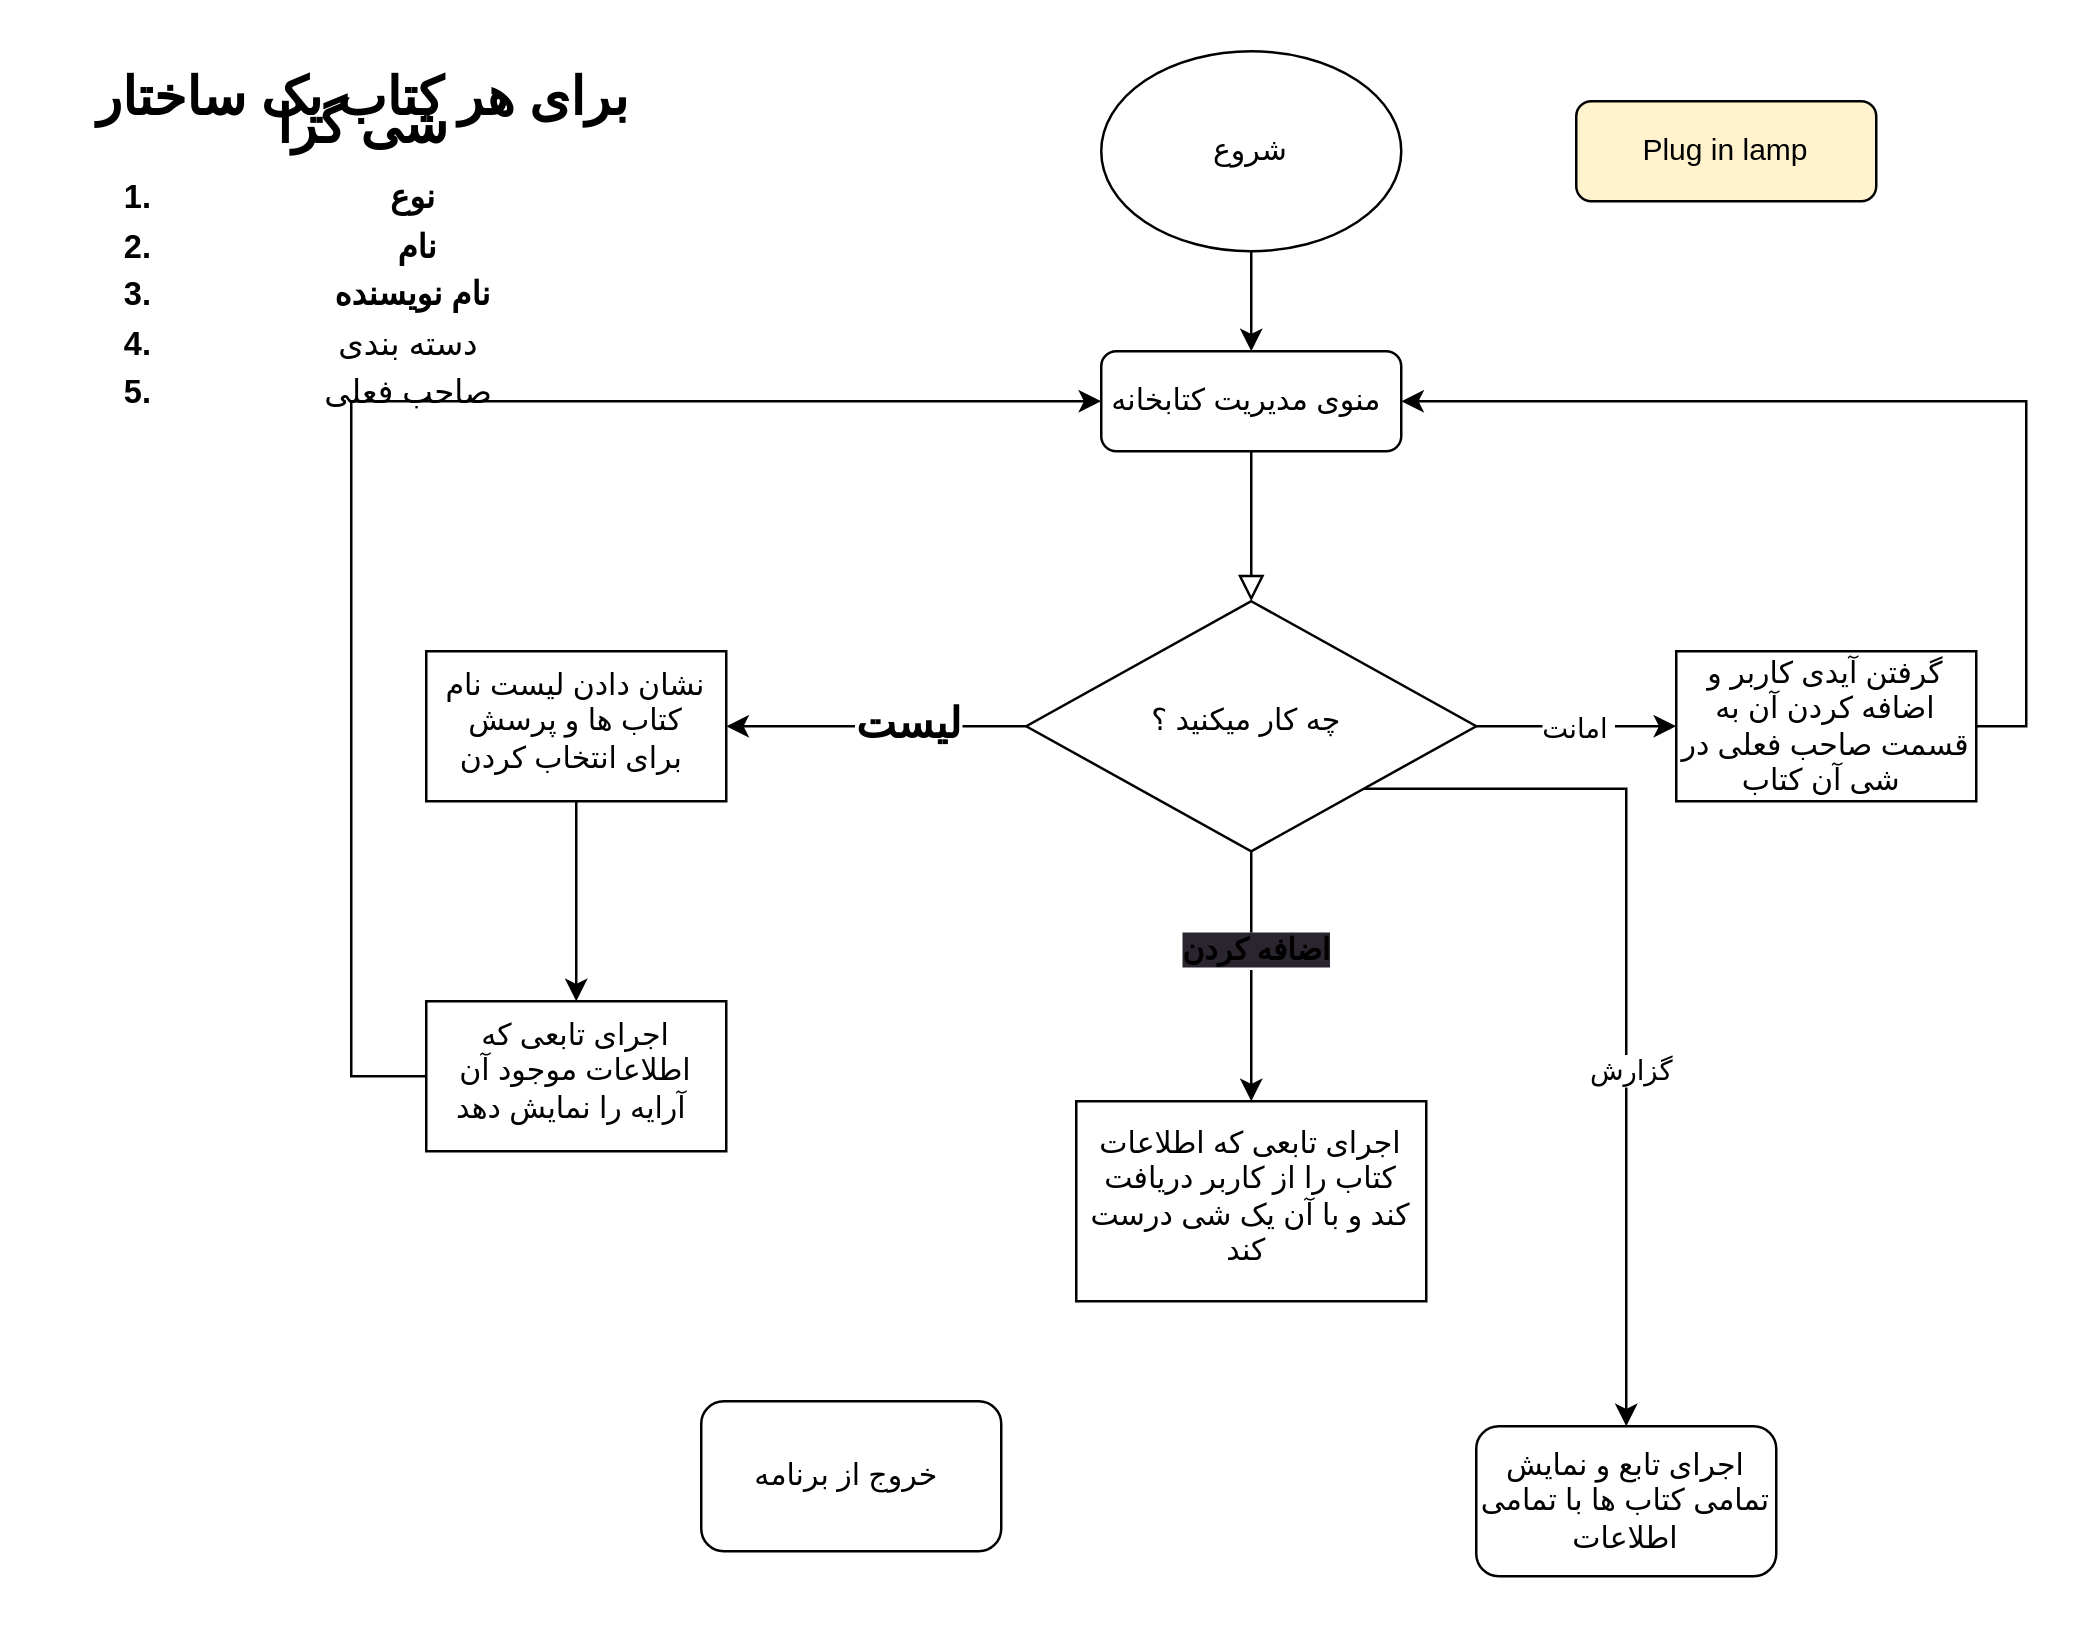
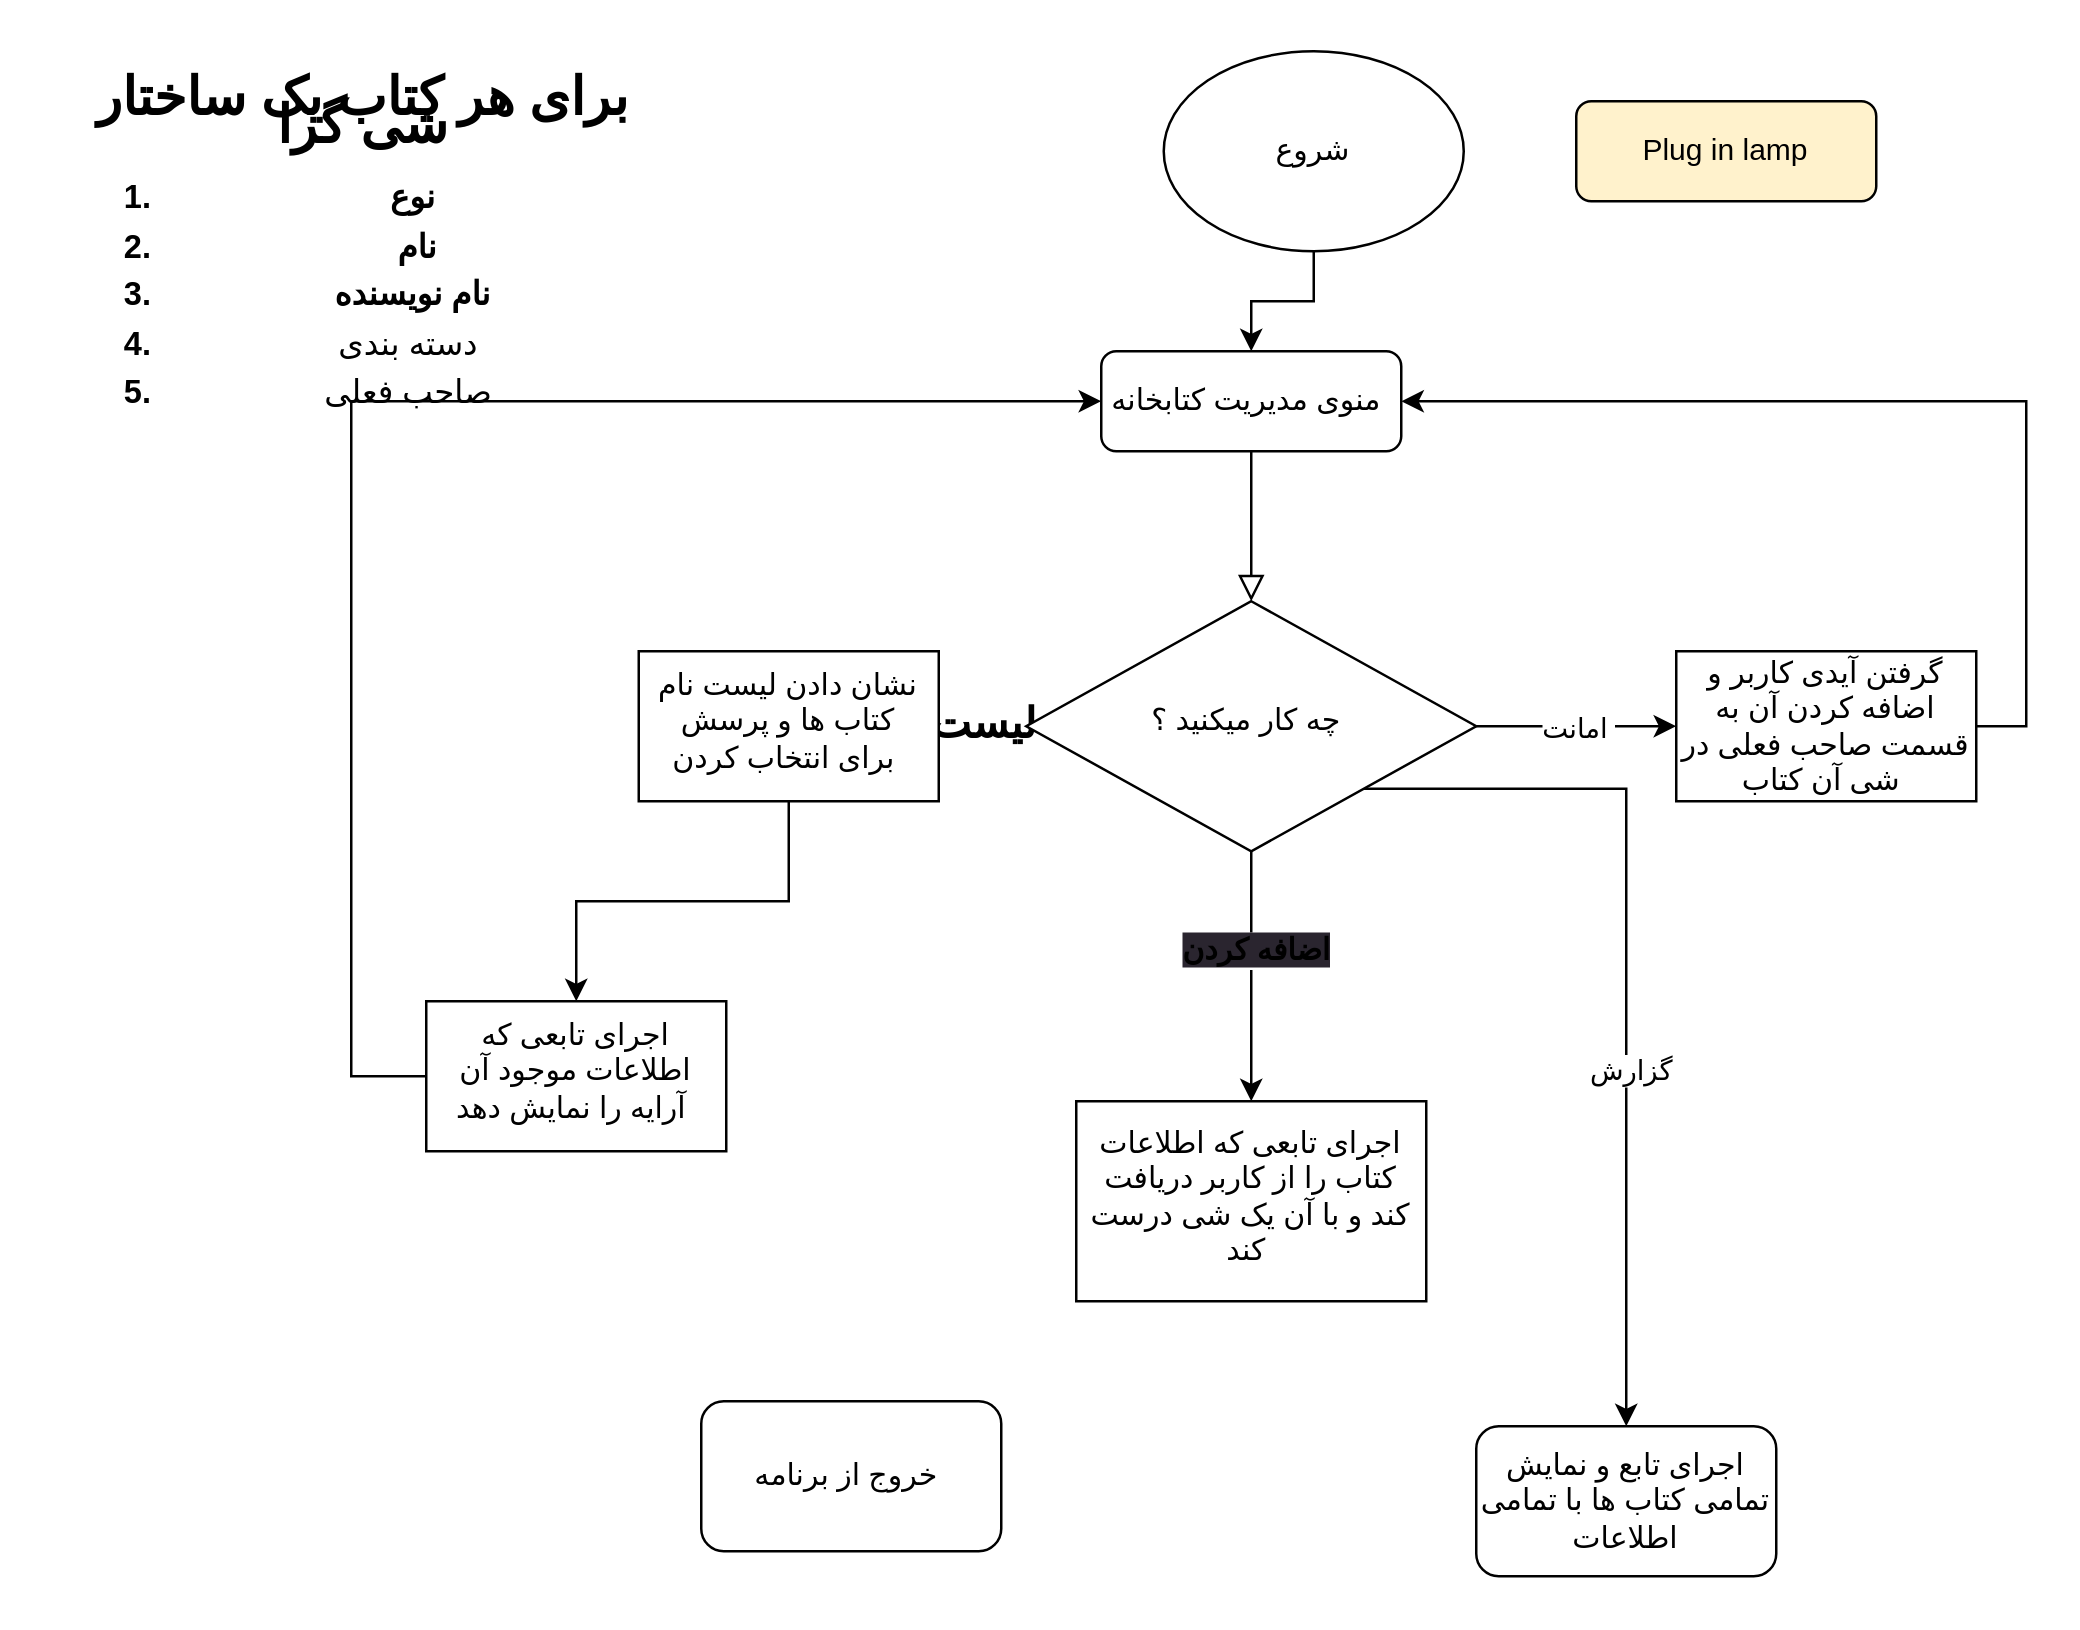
- <mxCell id="15" value="شروع" style="ellipse;whiteSpace=wrap;html=1;" vertex="1" parent="1"><mxGeometry x="440" width="120" height="80" as="geometry" y="20" /></mxCell>
+ <mxCell id="15" value="شروع" style="ellipse;whiteSpace=wrap;html=1;" vertex="1" parent="1"><mxGeometry x="465" y="20" width="120" height="80" as="geometry" /></mxCell>
- <mxCell id="17" value="نشان دادن لیست نام کتاب ها و پرسش برای انتخاب کردن&amp;nbsp;" style="whiteSpace=wrap;html=1;shadow=0;strokeWidth=1;spacing=6;spacingTop=-4;" vertex="1" parent="1"><mxGeometry x="170" y="260" width="120" height="60" as="geometry" /></mxCell>
+ <mxCell id="17" value="نشان دادن لیست نام کتاب ها و پرسش برای انتخاب کردن&amp;nbsp;" style="whiteSpace=wrap;html=1;shadow=0;strokeWidth=1;spacing=6;spacingTop=-4;" vertex="1" parent="1"><mxGeometry x="255" y="260" width="120" height="60" as="geometry" /></mxCell>
